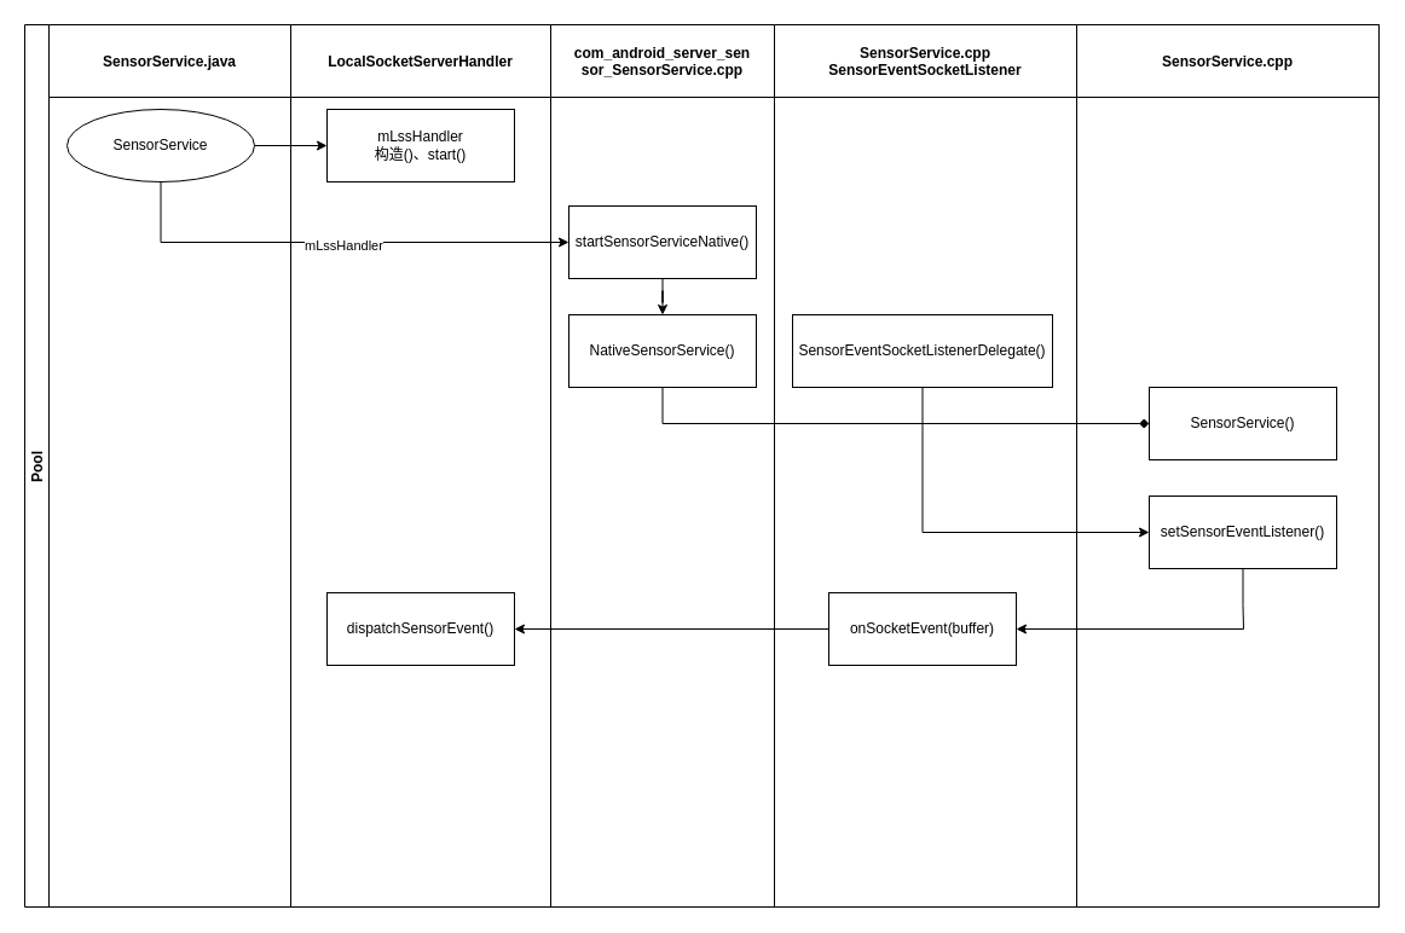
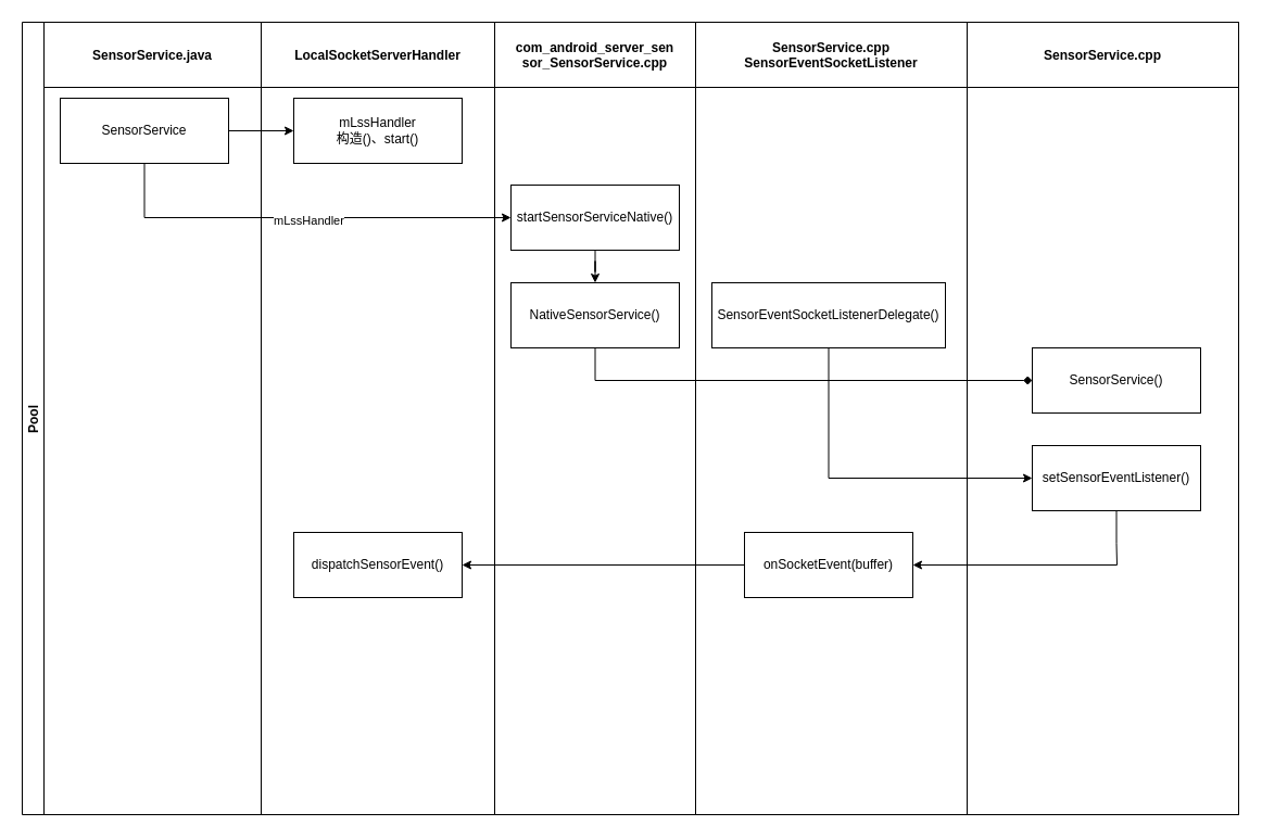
- <mxCell id="4" value="SensorService" style="ellipse;whiteSpace=wrap;html=1;" vertex="1" parent="3"><mxGeometry x="15" y="70" width="155" height="60" as="geometry" /></mxCell>
+ <mxCell id="4" value="SensorService" style="rounded=0;whiteSpace=wrap;html=1;" vertex="1" parent="3"><mxGeometry x="15" y="70" width="155" height="60" as="geometry" /></mxCell>
